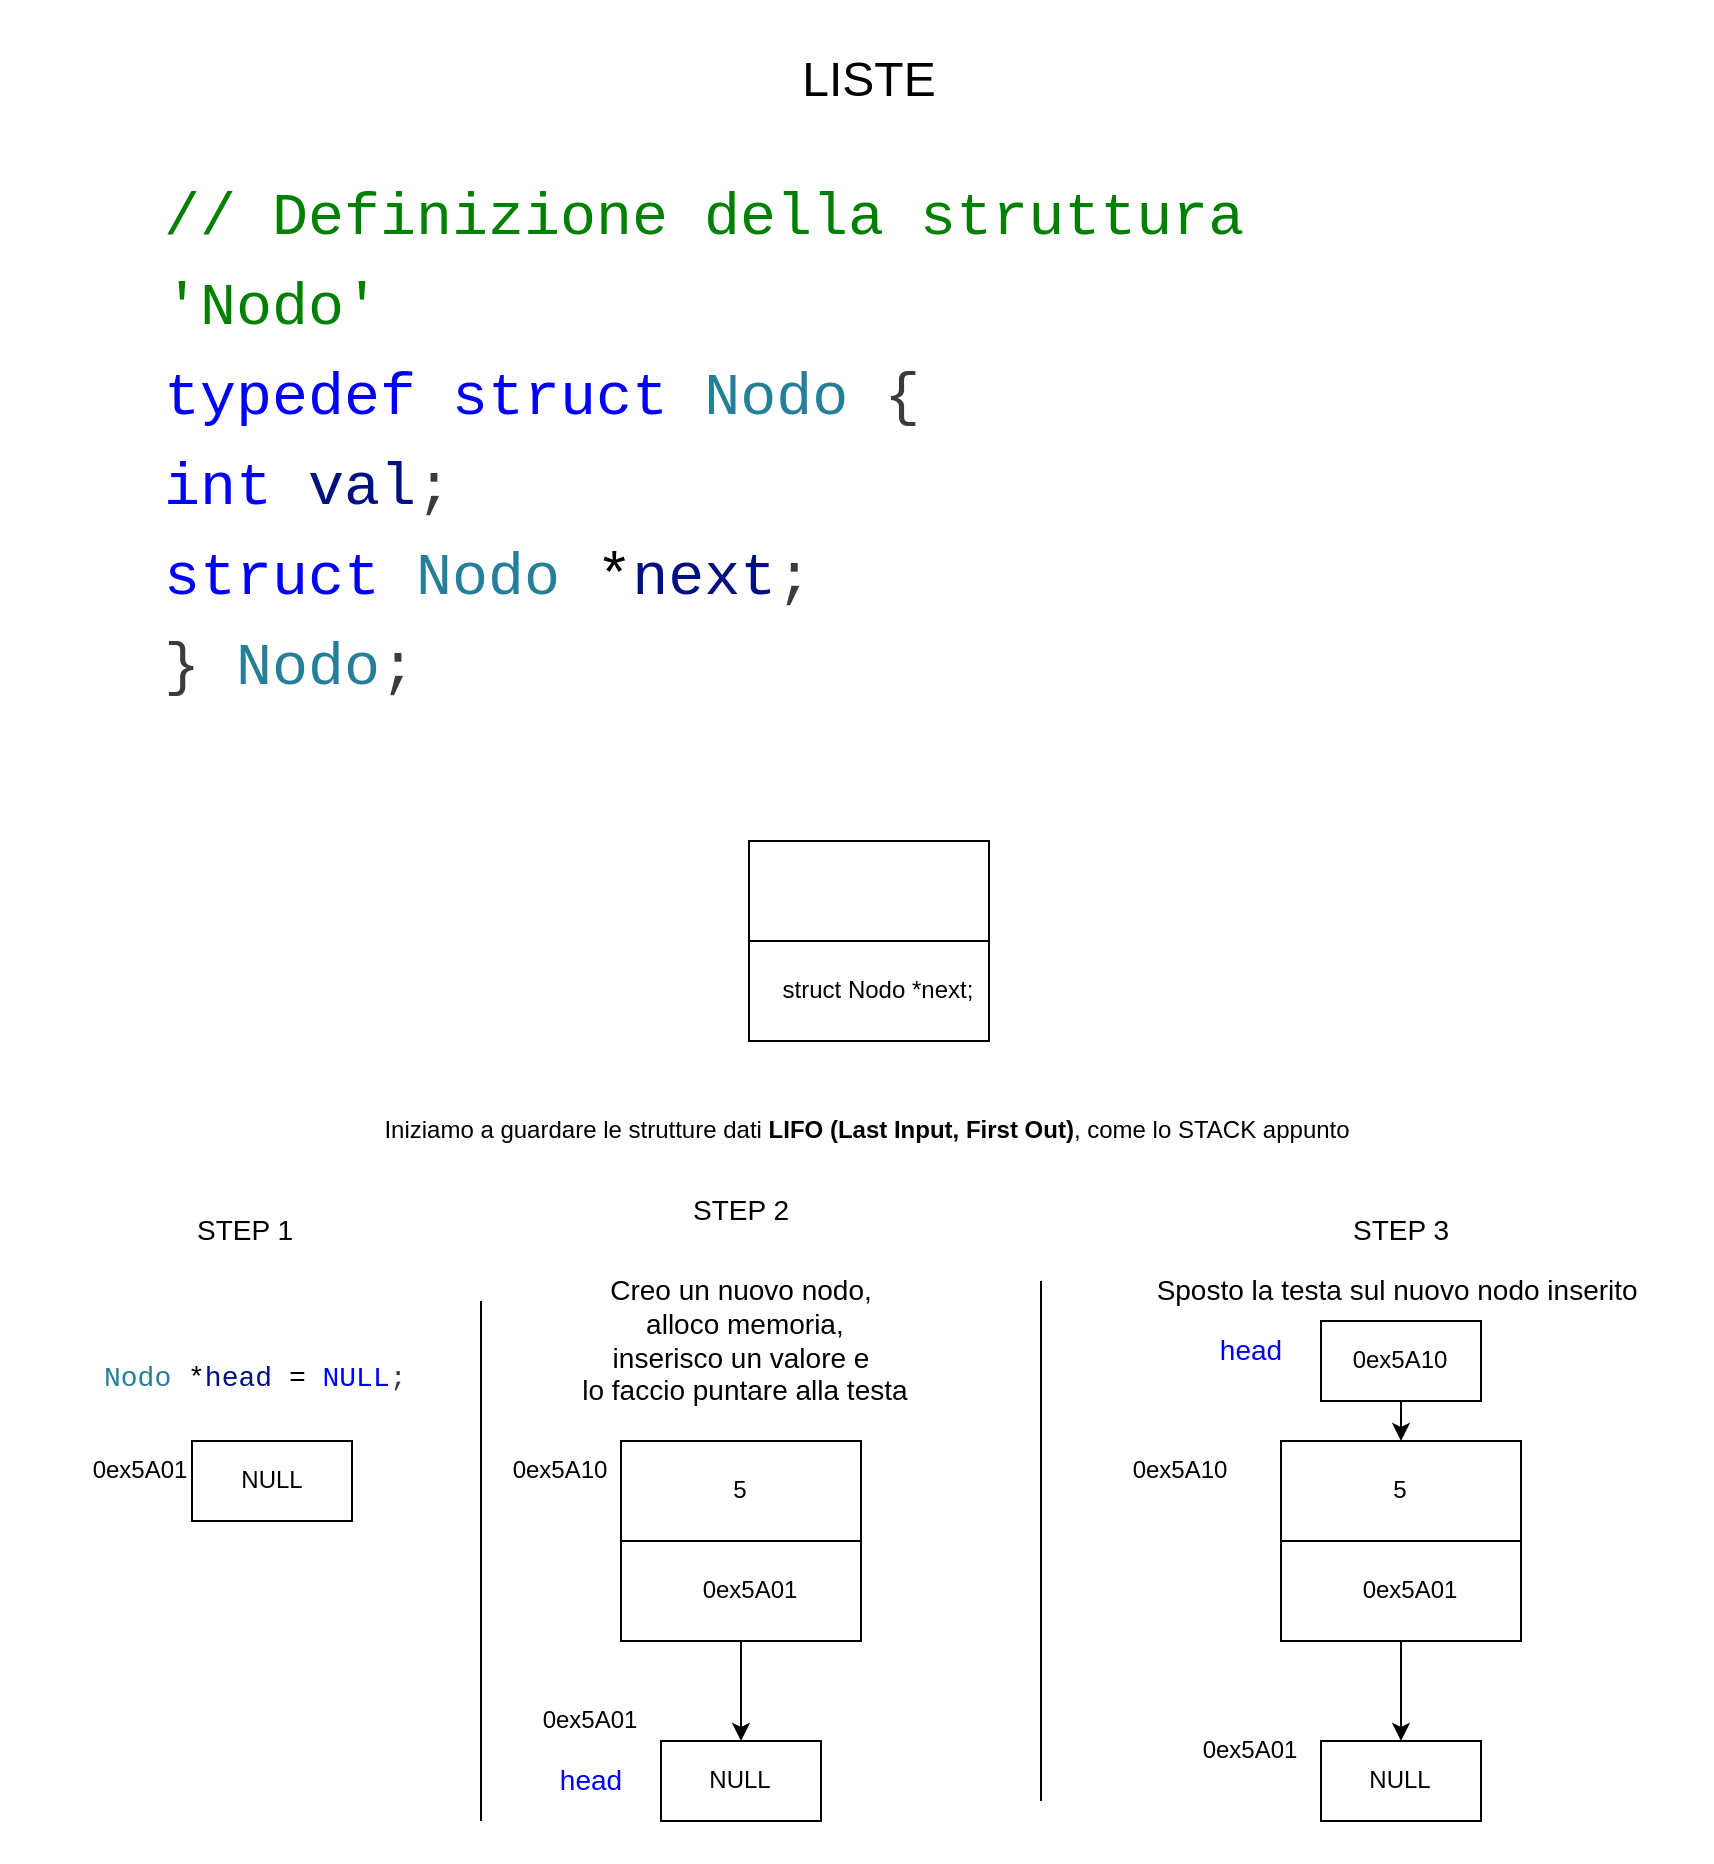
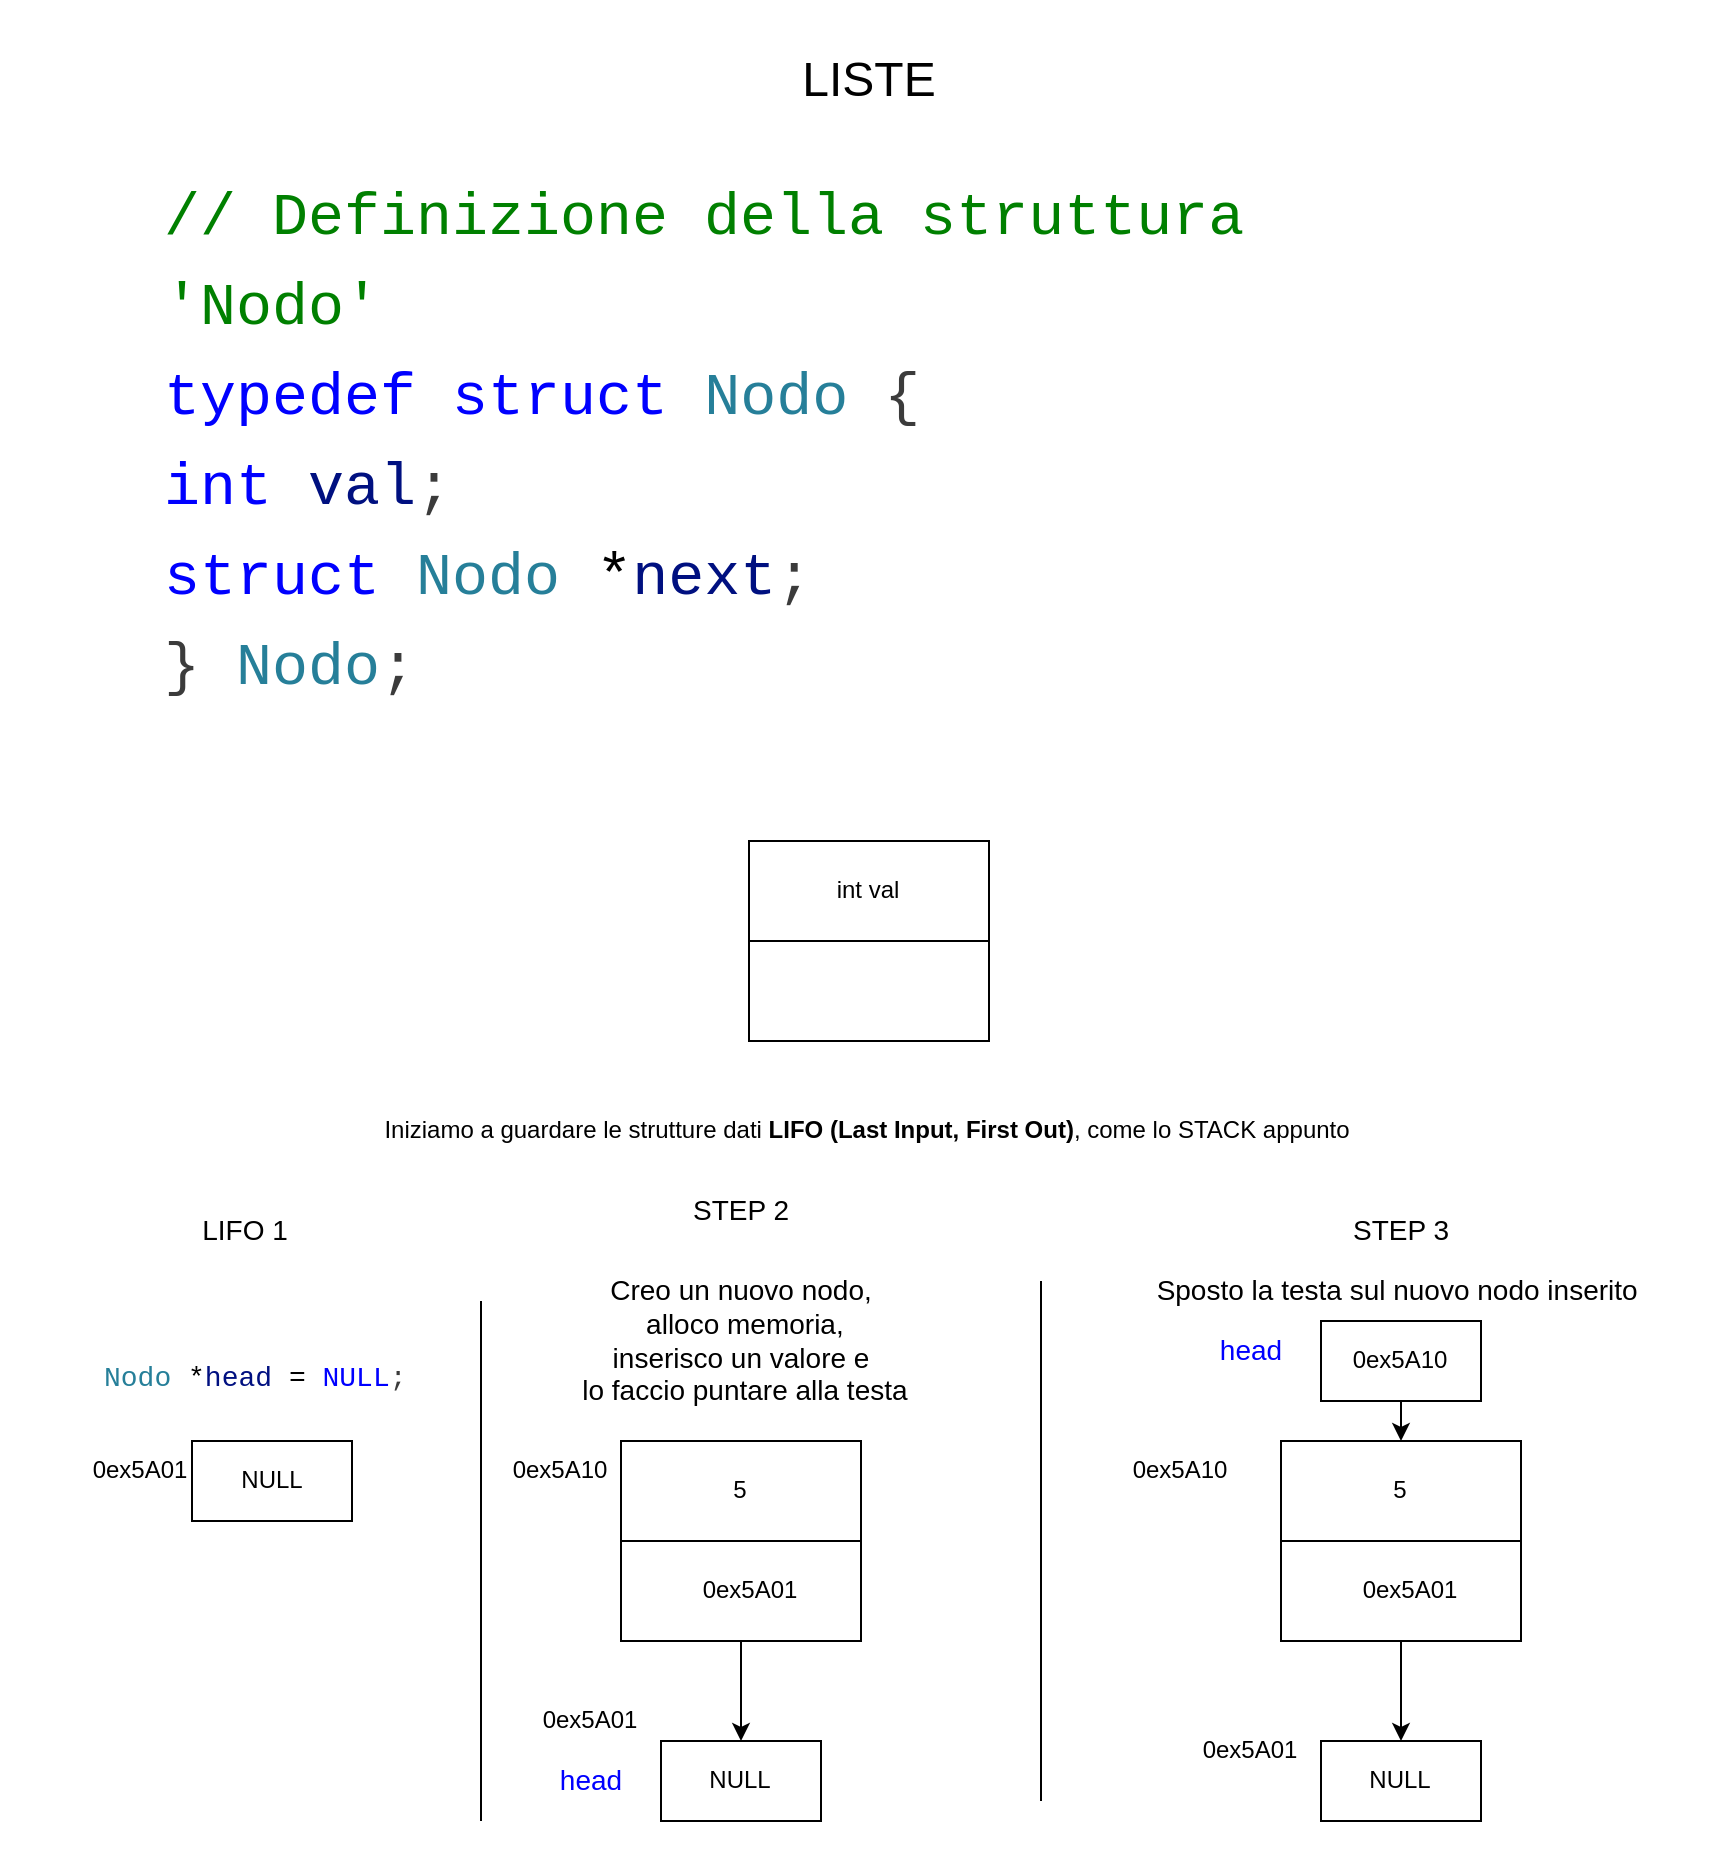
+ <mxCell id="7" value="int val" style="text;html=1;strokeColor=none;fillColor=none;align=center;verticalAlign=middle;whiteSpace=wrap;rounded=0;" vertex="1" parent="4"><mxGeometry x="30" y="10" width="60" height="30" as="geometry" /></mxCell>
- <mxCell id="8" value="struct Nodo *next;" style="text;html=1;strokeColor=none;fillColor=none;align=center;verticalAlign=middle;whiteSpace=wrap;rounded=0;" vertex="1" parent="4"><mxGeometry x="15" y="60" width="100" height="30" as="geometry" /></mxCell>
- <mxCell id="40" value="STEP 1" style="text;html=1;align=center;verticalAlign=middle;resizable=0;points=[];autosize=1;strokeColor=none;fillColor=none;fontSize=14;" vertex="1" parent="1"><mxGeometry x="87" y="600" width="70" height="30" as="geometry" /></mxCell>
+ <mxCell id="40" value="LIFO 1" style="text;html=1;align=center;verticalAlign=middle;resizable=0;points=[];autosize=1;strokeColor=none;fillColor=none;fontSize=14;" vertex="1" parent="1"><mxGeometry x="87" y="600" width="70" height="30" as="geometry" /></mxCell>
